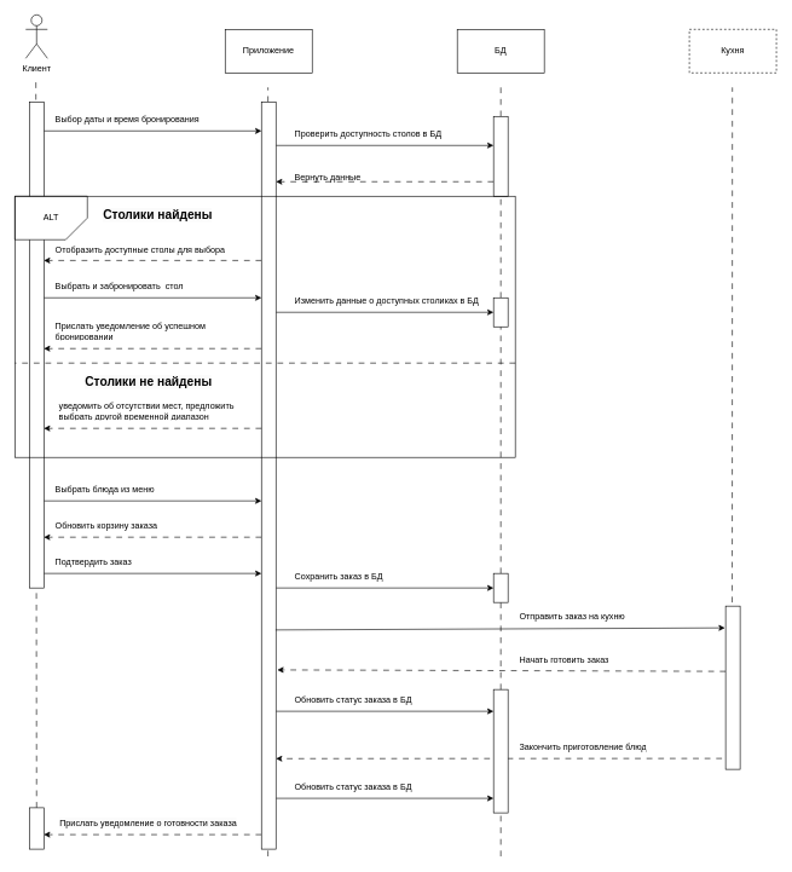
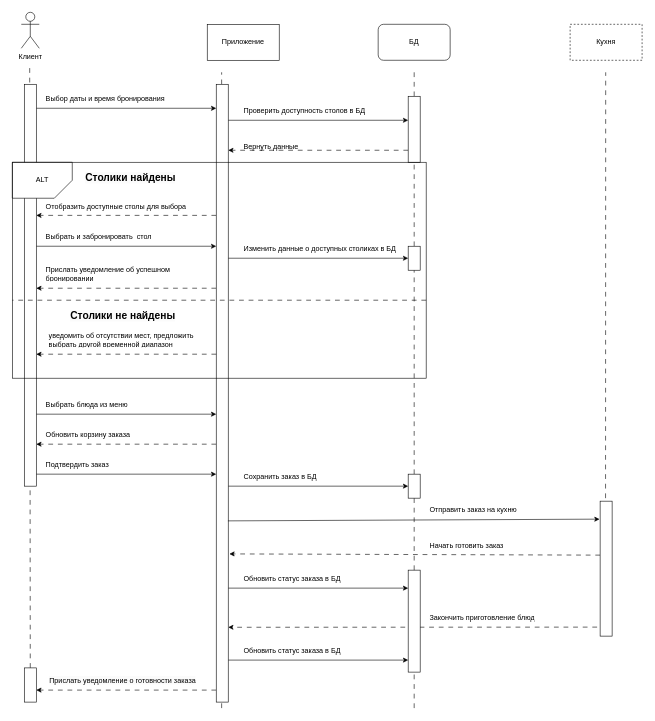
- <mxCell id="5" value="Приложение" style="rounded=0;whiteSpace=wrap;html=1;" parent="1" vertex="1"><mxGeometry x="310" y="40" width="120" height="60" as="geometry" /></mxCell>
+ <mxCell id="5" value="Приложение" style="rounded=0;whiteSpace=wrap;html=1;" parent="1" vertex="1"><mxGeometry x="345" y="40" width="120" height="60" as="geometry" /></mxCell>
- <mxCell id="8" value="БД" style="rounded=0;whiteSpace=wrap;html=1;" parent="1" vertex="1"><mxGeometry x="630" y="40" width="120" height="60" as="geometry" /></mxCell>
+ <mxCell id="8" value="БД" style="whiteSpace=wrap;html=1;rounded=1;" parent="1" vertex="1"><mxGeometry x="630" y="40" width="120" height="60" as="geometry" /></mxCell>
